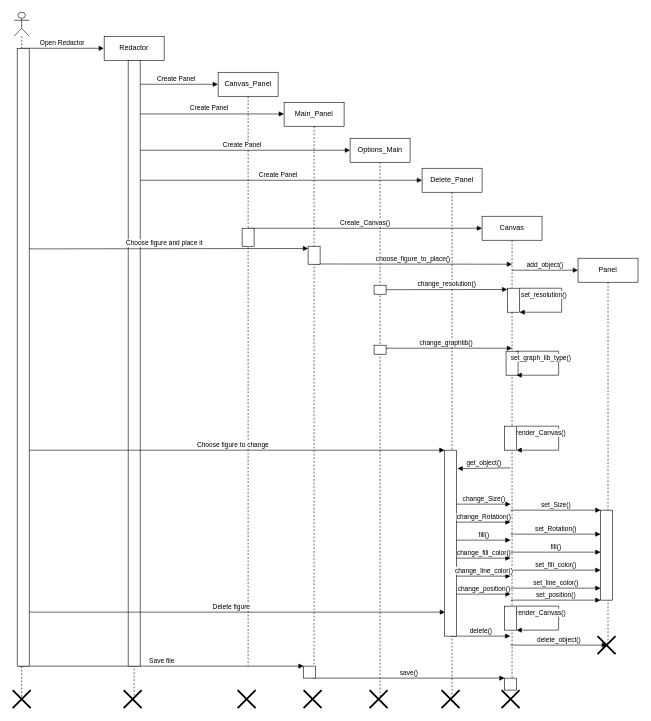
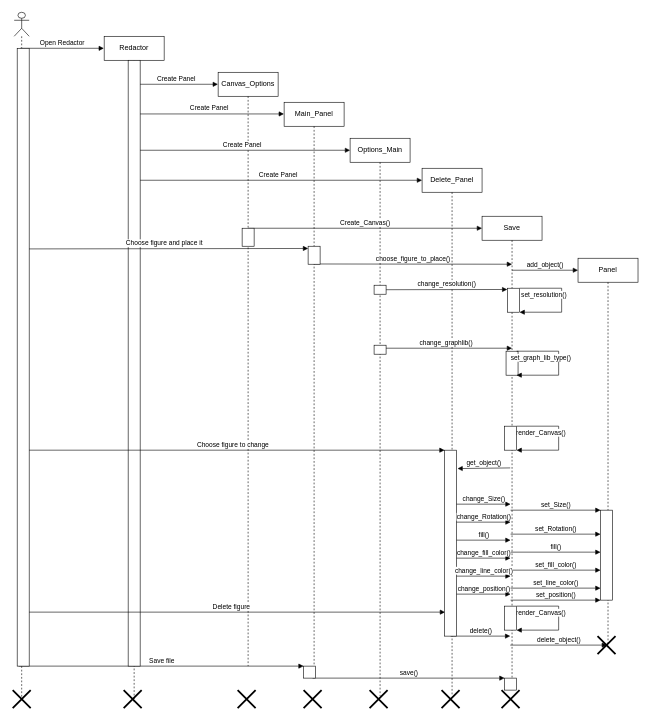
- <mxCell id="3" value="Canvas_Panel" style="shape=umlLifeline;perimeter=lifelinePerimeter;whiteSpace=wrap;html=1;container=0;dropTarget=0;collapsible=0;recursiveResize=0;outlineConnect=0;portConstraint=eastwest;newEdgeStyle={&quot;edgeStyle&quot;:&quot;elbowEdgeStyle&quot;,&quot;elbow&quot;:&quot;vertical&quot;,&quot;curved&quot;:0,&quot;rounded&quot;:0};" parent="1" vertex="1"><mxGeometry x="363" y="120" width="100" height="990" as="geometry" /></mxCell>
+ <mxCell id="3" value="Canvas_Options" style="shape=umlLifeline;perimeter=lifelinePerimeter;whiteSpace=wrap;html=1;container=0;dropTarget=0;collapsible=0;recursiveResize=0;outlineConnect=0;portConstraint=eastwest;newEdgeStyle={&quot;edgeStyle&quot;:&quot;elbowEdgeStyle&quot;,&quot;elbow&quot;:&quot;vertical&quot;,&quot;curved&quot;:0,&quot;rounded&quot;:0};" parent="1" vertex="1"><mxGeometry x="363" y="120" width="100" height="990" as="geometry" /></mxCell>
- <mxCell id="7" value="Canvas" style="shape=umlLifeline;perimeter=lifelinePerimeter;whiteSpace=wrap;html=1;container=0;dropTarget=0;collapsible=0;recursiveResize=0;outlineConnect=0;portConstraint=eastwest;newEdgeStyle={&quot;edgeStyle&quot;:&quot;elbowEdgeStyle&quot;,&quot;elbow&quot;:&quot;vertical&quot;,&quot;curved&quot;:0,&quot;rounded&quot;:0};" parent="1" vertex="1"><mxGeometry x="803" y="360" width="100" height="790" as="geometry" /></mxCell>
+ <mxCell id="7" value="Save" style="shape=umlLifeline;perimeter=lifelinePerimeter;whiteSpace=wrap;html=1;container=0;dropTarget=0;collapsible=0;recursiveResize=0;outlineConnect=0;portConstraint=eastwest;newEdgeStyle={&quot;edgeStyle&quot;:&quot;elbowEdgeStyle&quot;,&quot;elbow&quot;:&quot;vertical&quot;,&quot;curved&quot;:0,&quot;rounded&quot;:0};" parent="1" vertex="1"><mxGeometry x="803" y="360" width="100" height="790" as="geometry" /></mxCell>
